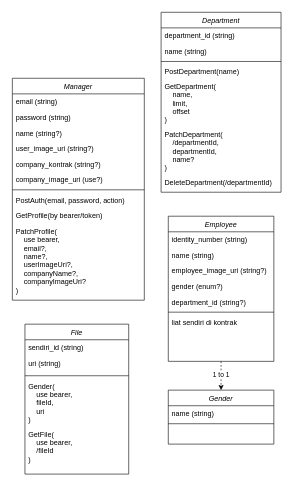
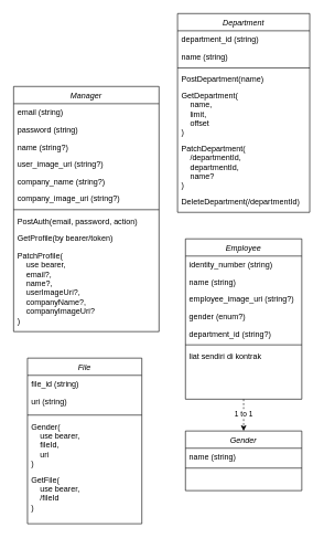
- <mxCell id="7" value="company_kontrak (string?)" style="text;align=left;verticalAlign=top;spacingLeft=4;spacingRight=4;overflow=hidden;rotatable=0;points=[[0,0.5],[1,0.5]];portConstraint=eastwest;rounded=0;shadow=0;html=0;" vertex="1" parent="2"><mxGeometry y="130" width="220" height="26" as="geometry" /></mxCell>
+ <mxCell id="7" value="company_name (string?)" style="text;align=left;verticalAlign=top;spacingLeft=4;spacingRight=4;overflow=hidden;rotatable=0;points=[[0,0.5],[1,0.5]];portConstraint=eastwest;rounded=0;shadow=0;html=0;" vertex="1" parent="2"><mxGeometry y="130" width="220" height="26" as="geometry" /></mxCell>
- <mxCell id="8" value="company_image_uri (use?)" style="text;align=left;verticalAlign=top;spacingLeft=4;spacingRight=4;overflow=hidden;rotatable=0;points=[[0,0.5],[1,0.5]];portConstraint=eastwest;rounded=0;shadow=0;html=0;" vertex="1" parent="2"><mxGeometry y="156" width="220" height="26" as="geometry" /></mxCell>
+ <mxCell id="8" value="company_image_uri (string?)" style="text;align=left;verticalAlign=top;spacingLeft=4;spacingRight=4;overflow=hidden;rotatable=0;points=[[0,0.5],[1,0.5]];portConstraint=eastwest;rounded=0;shadow=0;html=0;" vertex="1" parent="2"><mxGeometry y="156" width="220" height="26" as="geometry" /></mxCell>
- <mxCell id="35" value="sendiri_id (string)" style="text;align=left;verticalAlign=top;spacingLeft=4;spacingRight=4;overflow=hidden;rotatable=0;points=[[0,0.5],[1,0.5]];portConstraint=eastwest;" vertex="1" parent="34"><mxGeometry y="26" width="173" height="26" as="geometry" /></mxCell>
+ <mxCell id="35" value="file_id (string)" style="text;align=left;verticalAlign=top;spacingLeft=4;spacingRight=4;overflow=hidden;rotatable=0;points=[[0,0.5],[1,0.5]];portConstraint=eastwest;" vertex="1" parent="34"><mxGeometry y="26" width="173" height="26" as="geometry" /></mxCell>
